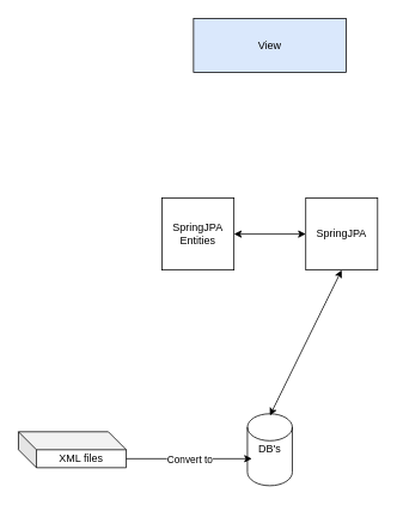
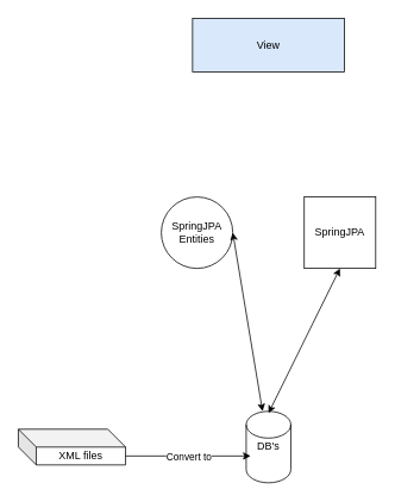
- <mxCell id="3" value="&lt;div&gt;SpringJPA&lt;/div&gt;&lt;div&gt;Entities&lt;br&gt;&lt;/div&gt;" style="whiteSpace=wrap;html=1;aspect=fixed;" vertex="1" parent="1"><mxGeometry x="180" y="220" width="80" height="80" as="geometry" /></mxCell>
+ <mxCell id="3" value="&lt;div&gt;SpringJPA&lt;/div&gt;&lt;div&gt;Entities&lt;br&gt;&lt;/div&gt;" style="ellipse;whiteSpace=wrap;html=1;aspect=fixed;" vertex="1" parent="1"><mxGeometry x="180" y="220" width="80" height="80" as="geometry" /></mxCell>
- <mxCell id="6" value="" style="endArrow=classic;startArrow=classic;html=1;exitX=1;exitY=0.5;exitDx=0;exitDy=0;entryX=0;entryY=0.5;entryDx=0;entryDy=0;" edge="1" parent="1" source="3" target="4"><mxGeometry width="50" height="50" relative="1" as="geometry"><mxPoint x="330" y="290" as="sourcePoint" /><mxPoint x="380" y="240" as="targetPoint" /></mxGeometry></mxCell>
+ <mxCell id="6" value="" style="endArrow=classic;startArrow=classic;html=1;exitX=1;exitY=0.5;exitDx=0;exitDy=0;" edge="1" parent="1" source="3" target="2"><mxGeometry width="50" height="50" relative="1" as="geometry"><mxPoint x="330" y="290" as="sourcePoint" /><mxPoint x="380" y="240" as="targetPoint" /></mxGeometry></mxCell>
